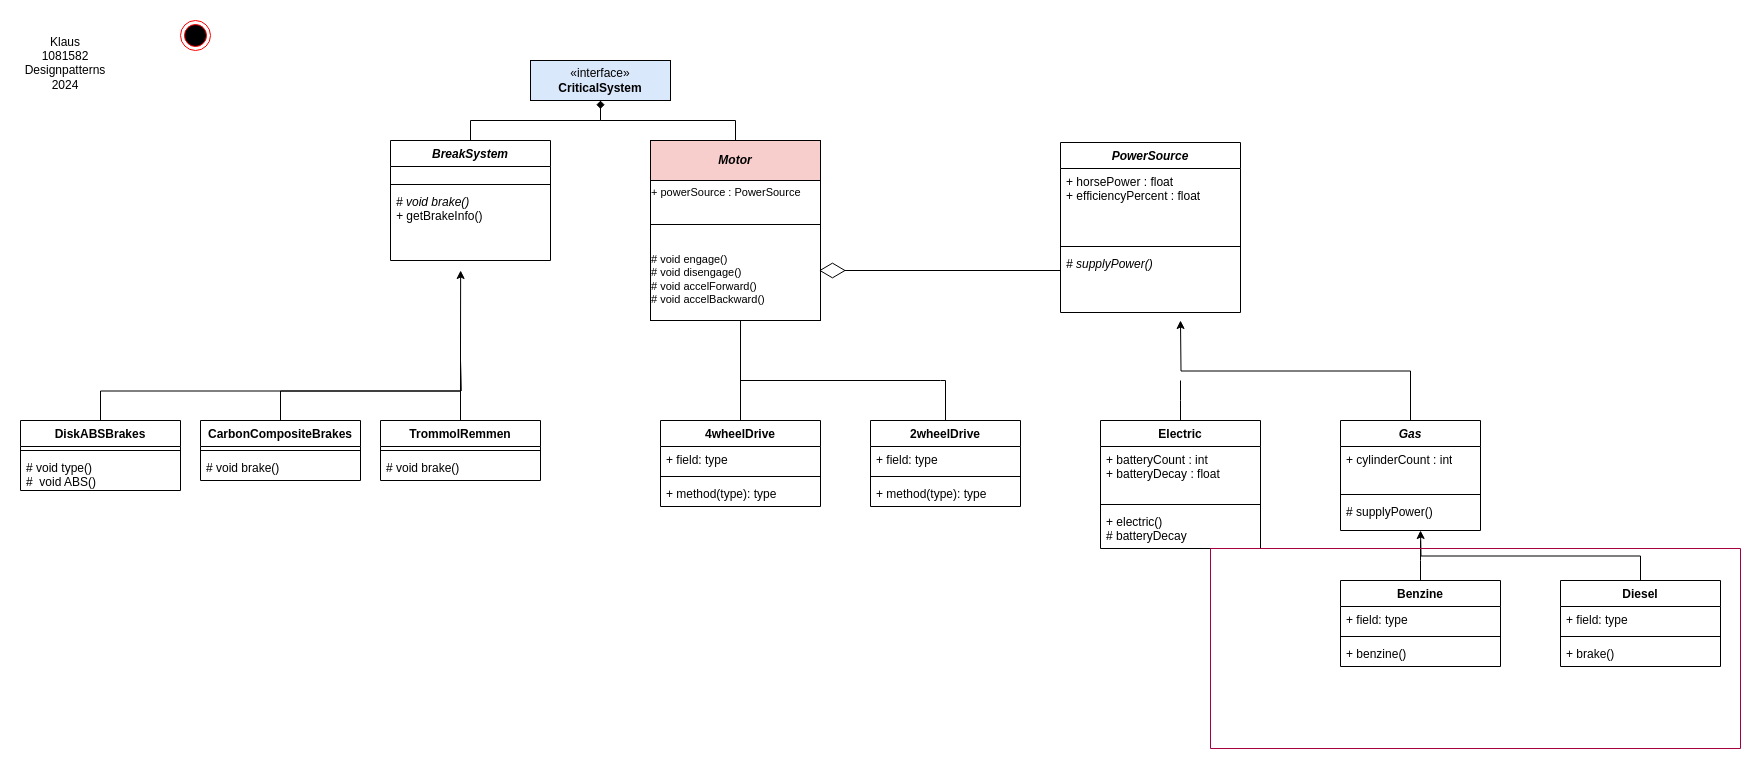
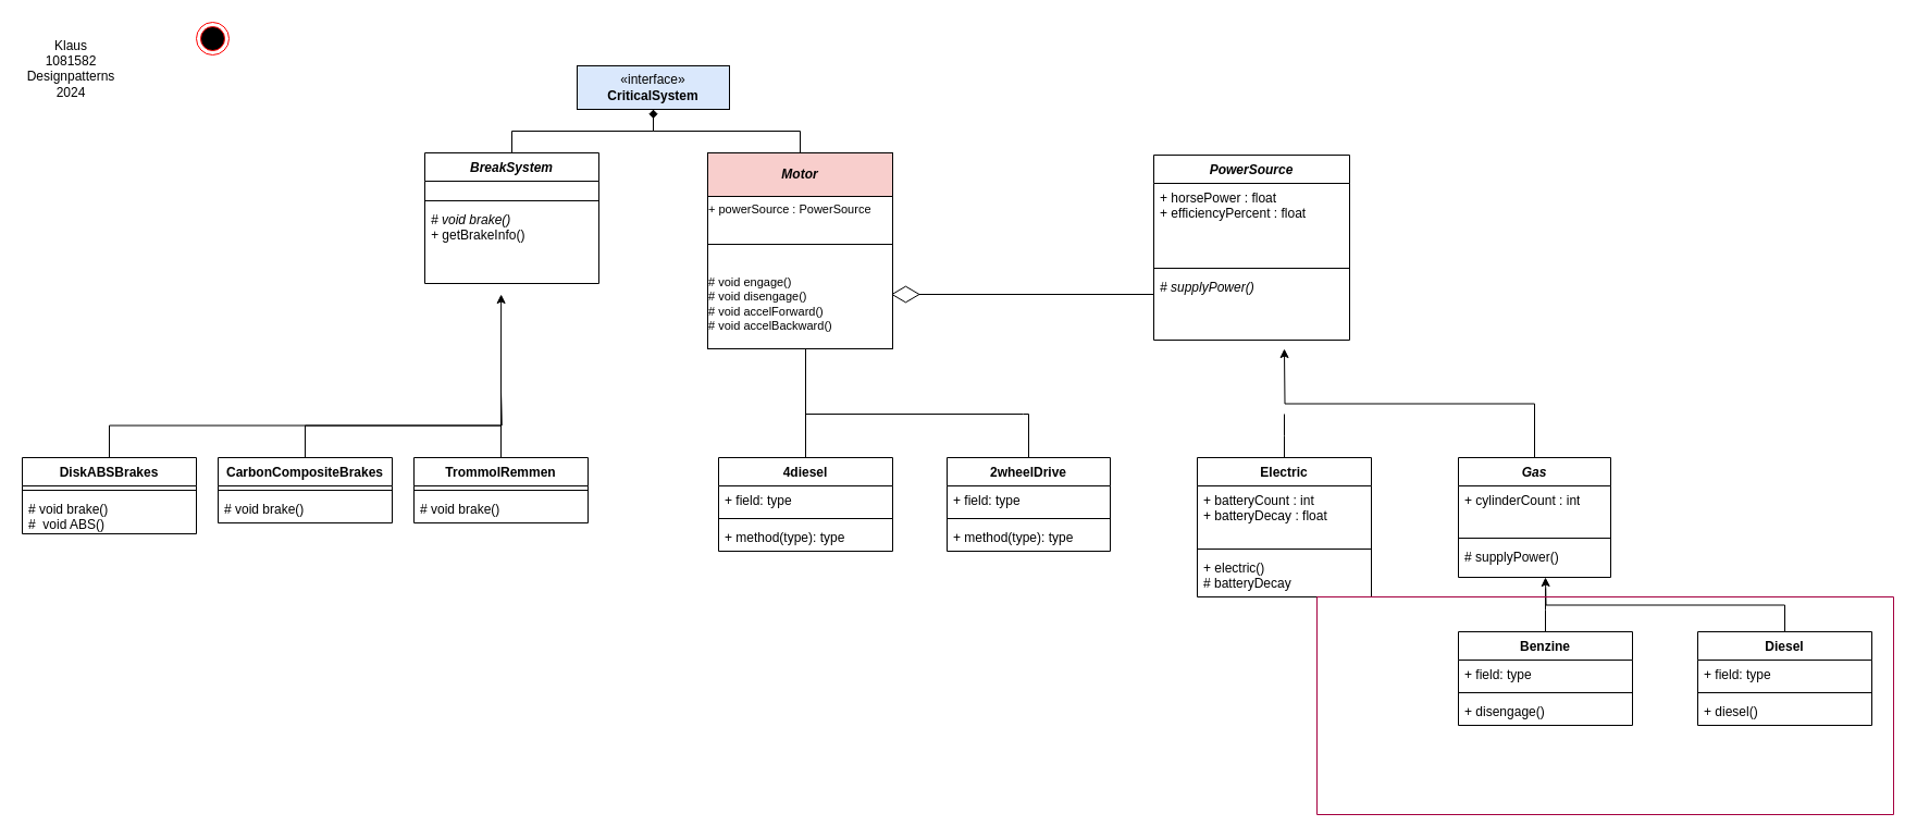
- <mxCell id="6" value="4wheelDrive" style="swimlane;fontStyle=1;align=center;verticalAlign=top;childLayout=stackLayout;horizontal=1;startSize=26;horizontalStack=0;resizeParent=1;resizeParentMax=0;resizeLast=0;collapsible=1;marginBottom=0;whiteSpace=wrap;html=1;" vertex="1" parent="1"><mxGeometry x="660" y="420" width="160" height="86" as="geometry" /></mxCell>
+ <mxCell id="6" value="4diesel" style="swimlane;fontStyle=1;align=center;verticalAlign=top;childLayout=stackLayout;horizontal=1;startSize=26;horizontalStack=0;resizeParent=1;resizeParentMax=0;resizeLast=0;collapsible=1;marginBottom=0;whiteSpace=wrap;html=1;" vertex="1" parent="1"><mxGeometry x="660" y="420" width="160" height="86" as="geometry" /></mxCell>
- <mxCell id="60" value="# void type()&lt;div&gt;#&amp;nbsp; void ABS()&lt;/div&gt;" style="text;strokeColor=none;fillColor=none;align=left;verticalAlign=top;spacingLeft=4;spacingRight=4;overflow=hidden;rotatable=0;points=[[0,0.5],[1,0.5]];portConstraint=eastwest;whiteSpace=wrap;html=1;" vertex="1" parent="58"><mxGeometry y="34" width="160" height="36" as="geometry" /></mxCell>
+ <mxCell id="60" value="# void brake()&lt;div&gt;#&amp;nbsp; void ABS()&lt;/div&gt;" style="text;strokeColor=none;fillColor=none;align=left;verticalAlign=top;spacingLeft=4;spacingRight=4;overflow=hidden;rotatable=0;points=[[0,0.5],[1,0.5]];portConstraint=eastwest;whiteSpace=wrap;html=1;" vertex="1" parent="58"><mxGeometry y="34" width="160" height="36" as="geometry" /></mxCell>
- <mxCell id="36" value="+ benzine()" style="text;strokeColor=none;fillColor=none;align=left;verticalAlign=top;spacingLeft=4;spacingRight=4;overflow=hidden;rotatable=0;points=[[0,0.5],[1,0.5]];portConstraint=eastwest;whiteSpace=wrap;html=1;" vertex="1" parent="33"><mxGeometry y="60" width="160" height="26" as="geometry" /></mxCell>
+ <mxCell id="36" value="+ disengage()" style="text;strokeColor=none;fillColor=none;align=left;verticalAlign=top;spacingLeft=4;spacingRight=4;overflow=hidden;rotatable=0;points=[[0,0.5],[1,0.5]];portConstraint=eastwest;whiteSpace=wrap;html=1;" vertex="1" parent="33"><mxGeometry y="60" width="160" height="26" as="geometry" /></mxCell>
- <mxCell id="41" value="+ brake()" style="text;strokeColor=none;fillColor=none;align=left;verticalAlign=top;spacingLeft=4;spacingRight=4;overflow=hidden;rotatable=0;points=[[0,0.5],[1,0.5]];portConstraint=eastwest;whiteSpace=wrap;html=1;" vertex="1" parent="38"><mxGeometry y="60" width="160" height="26" as="geometry" /></mxCell>
+ <mxCell id="41" value="+ diesel()" style="text;strokeColor=none;fillColor=none;align=left;verticalAlign=top;spacingLeft=4;spacingRight=4;overflow=hidden;rotatable=0;points=[[0,0.5],[1,0.5]];portConstraint=eastwest;whiteSpace=wrap;html=1;" vertex="1" parent="38"><mxGeometry y="60" width="160" height="26" as="geometry" /></mxCell>
